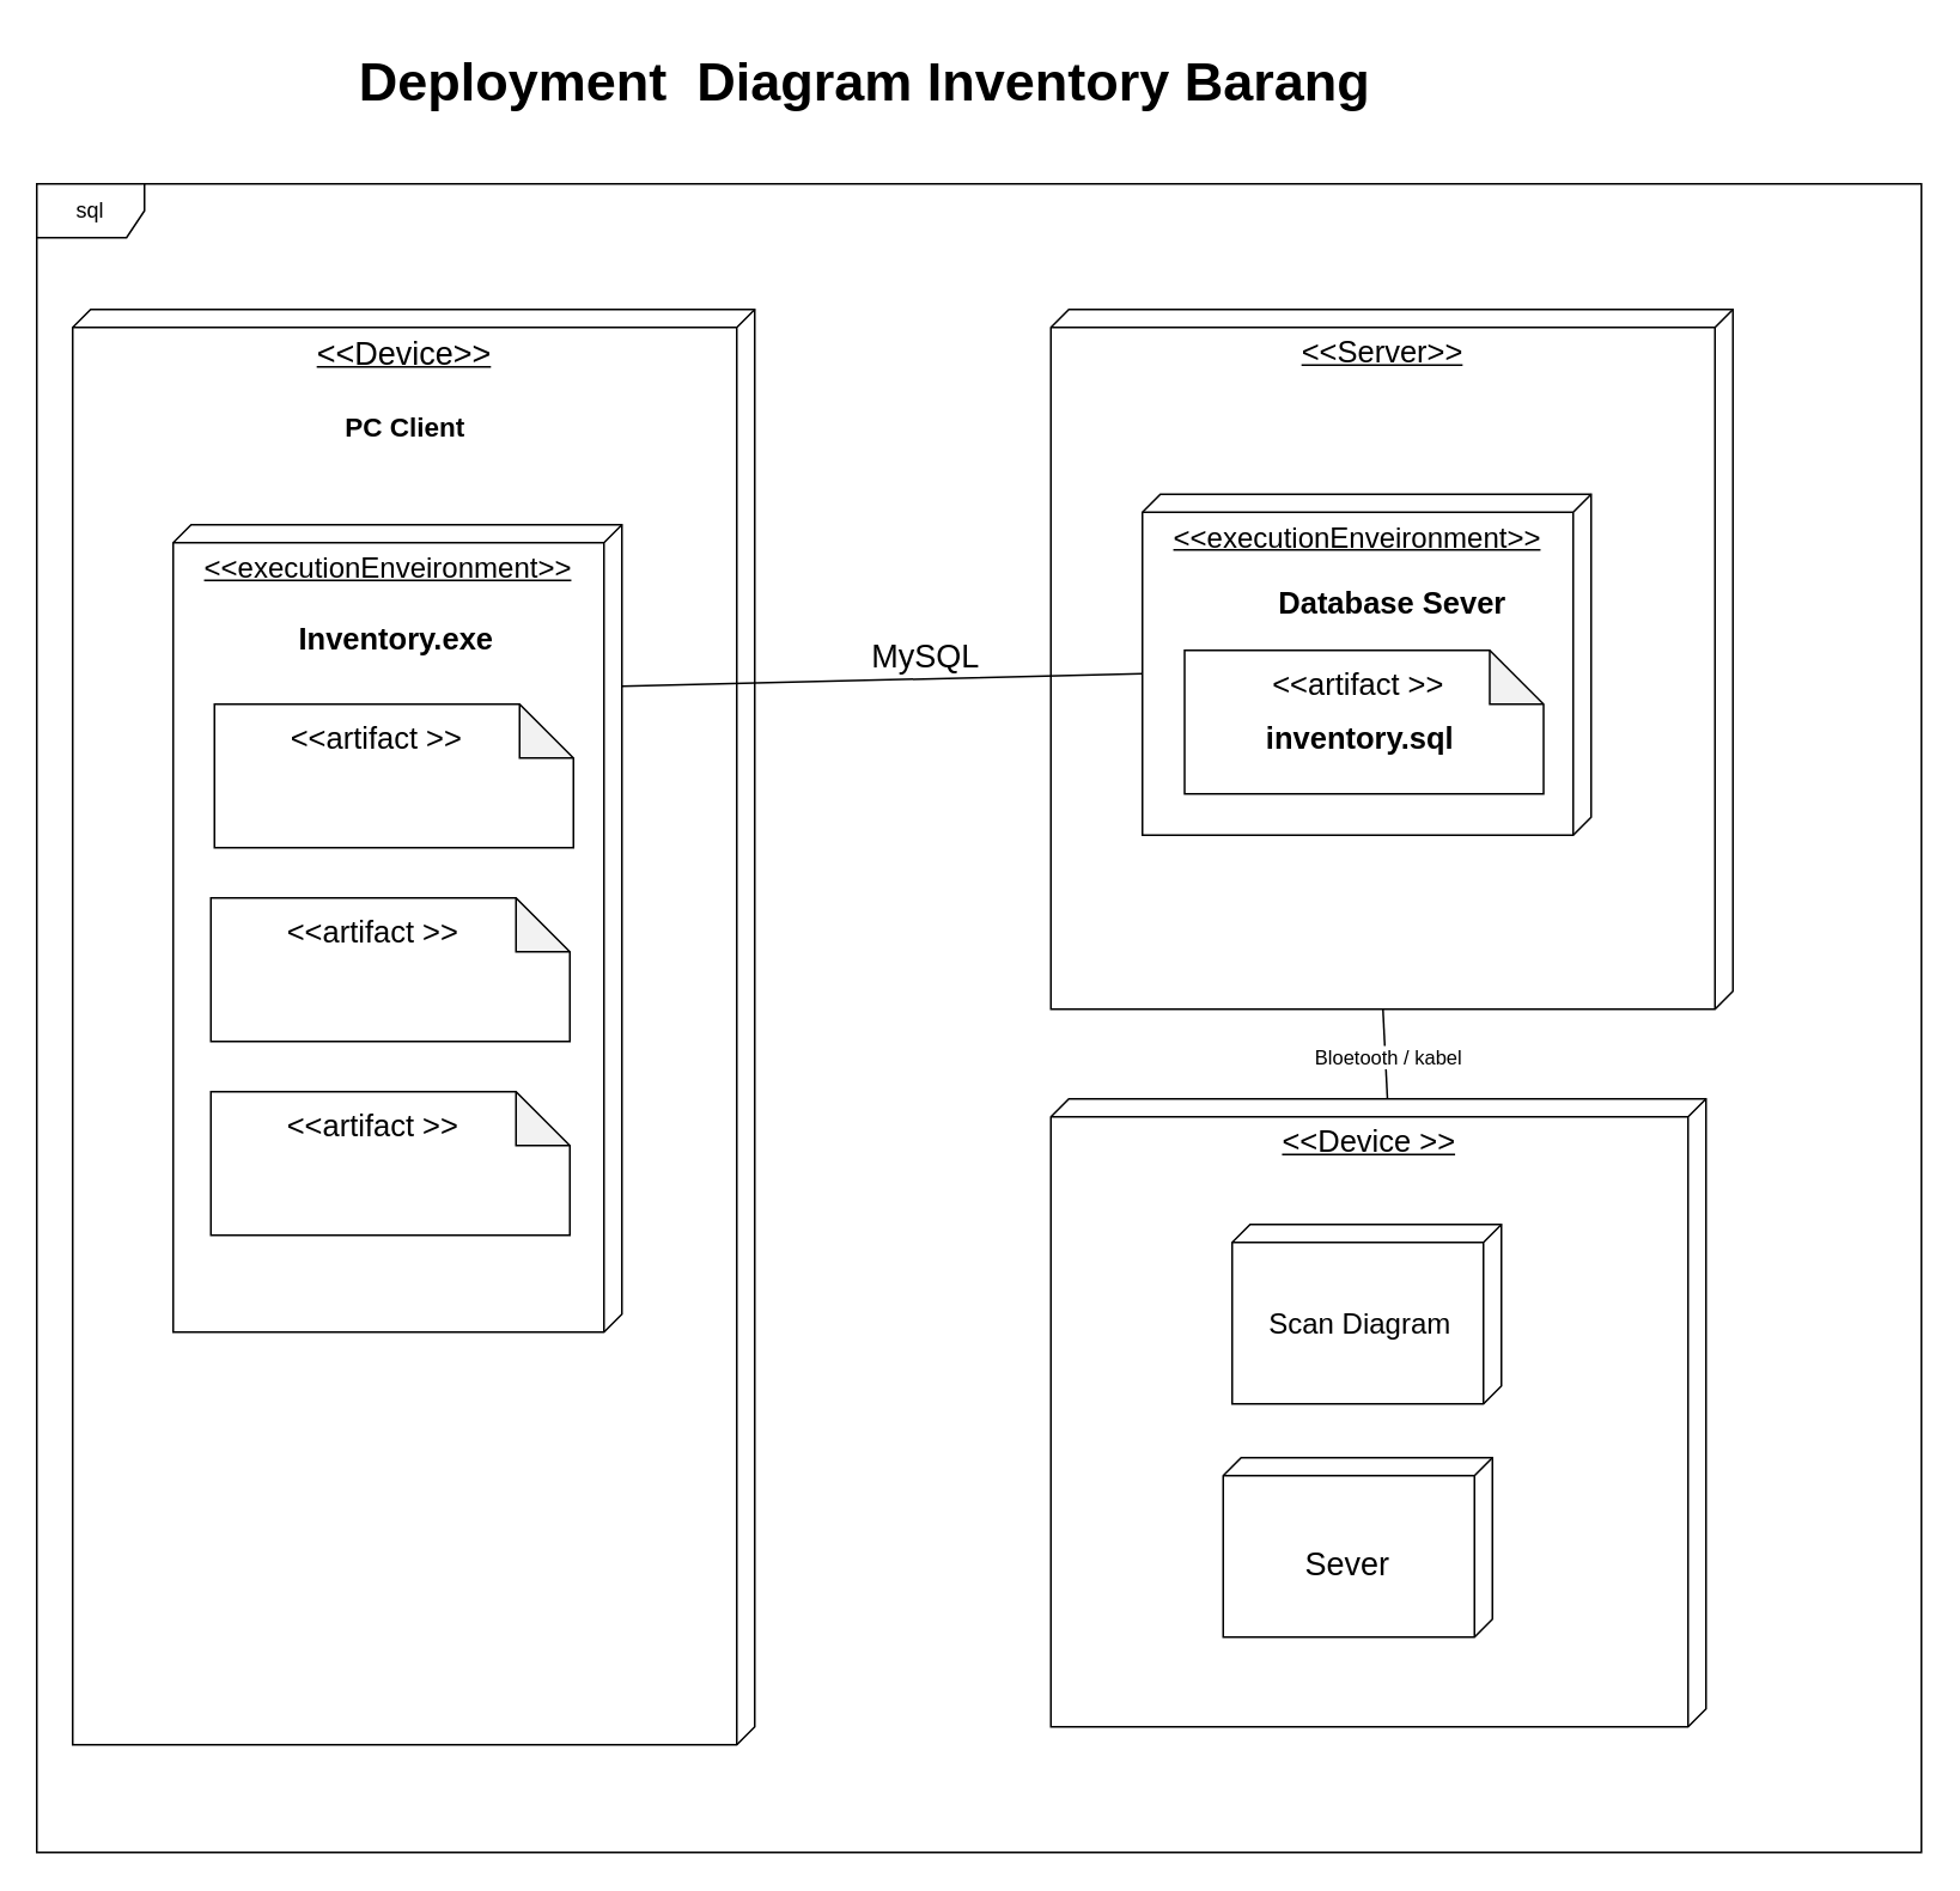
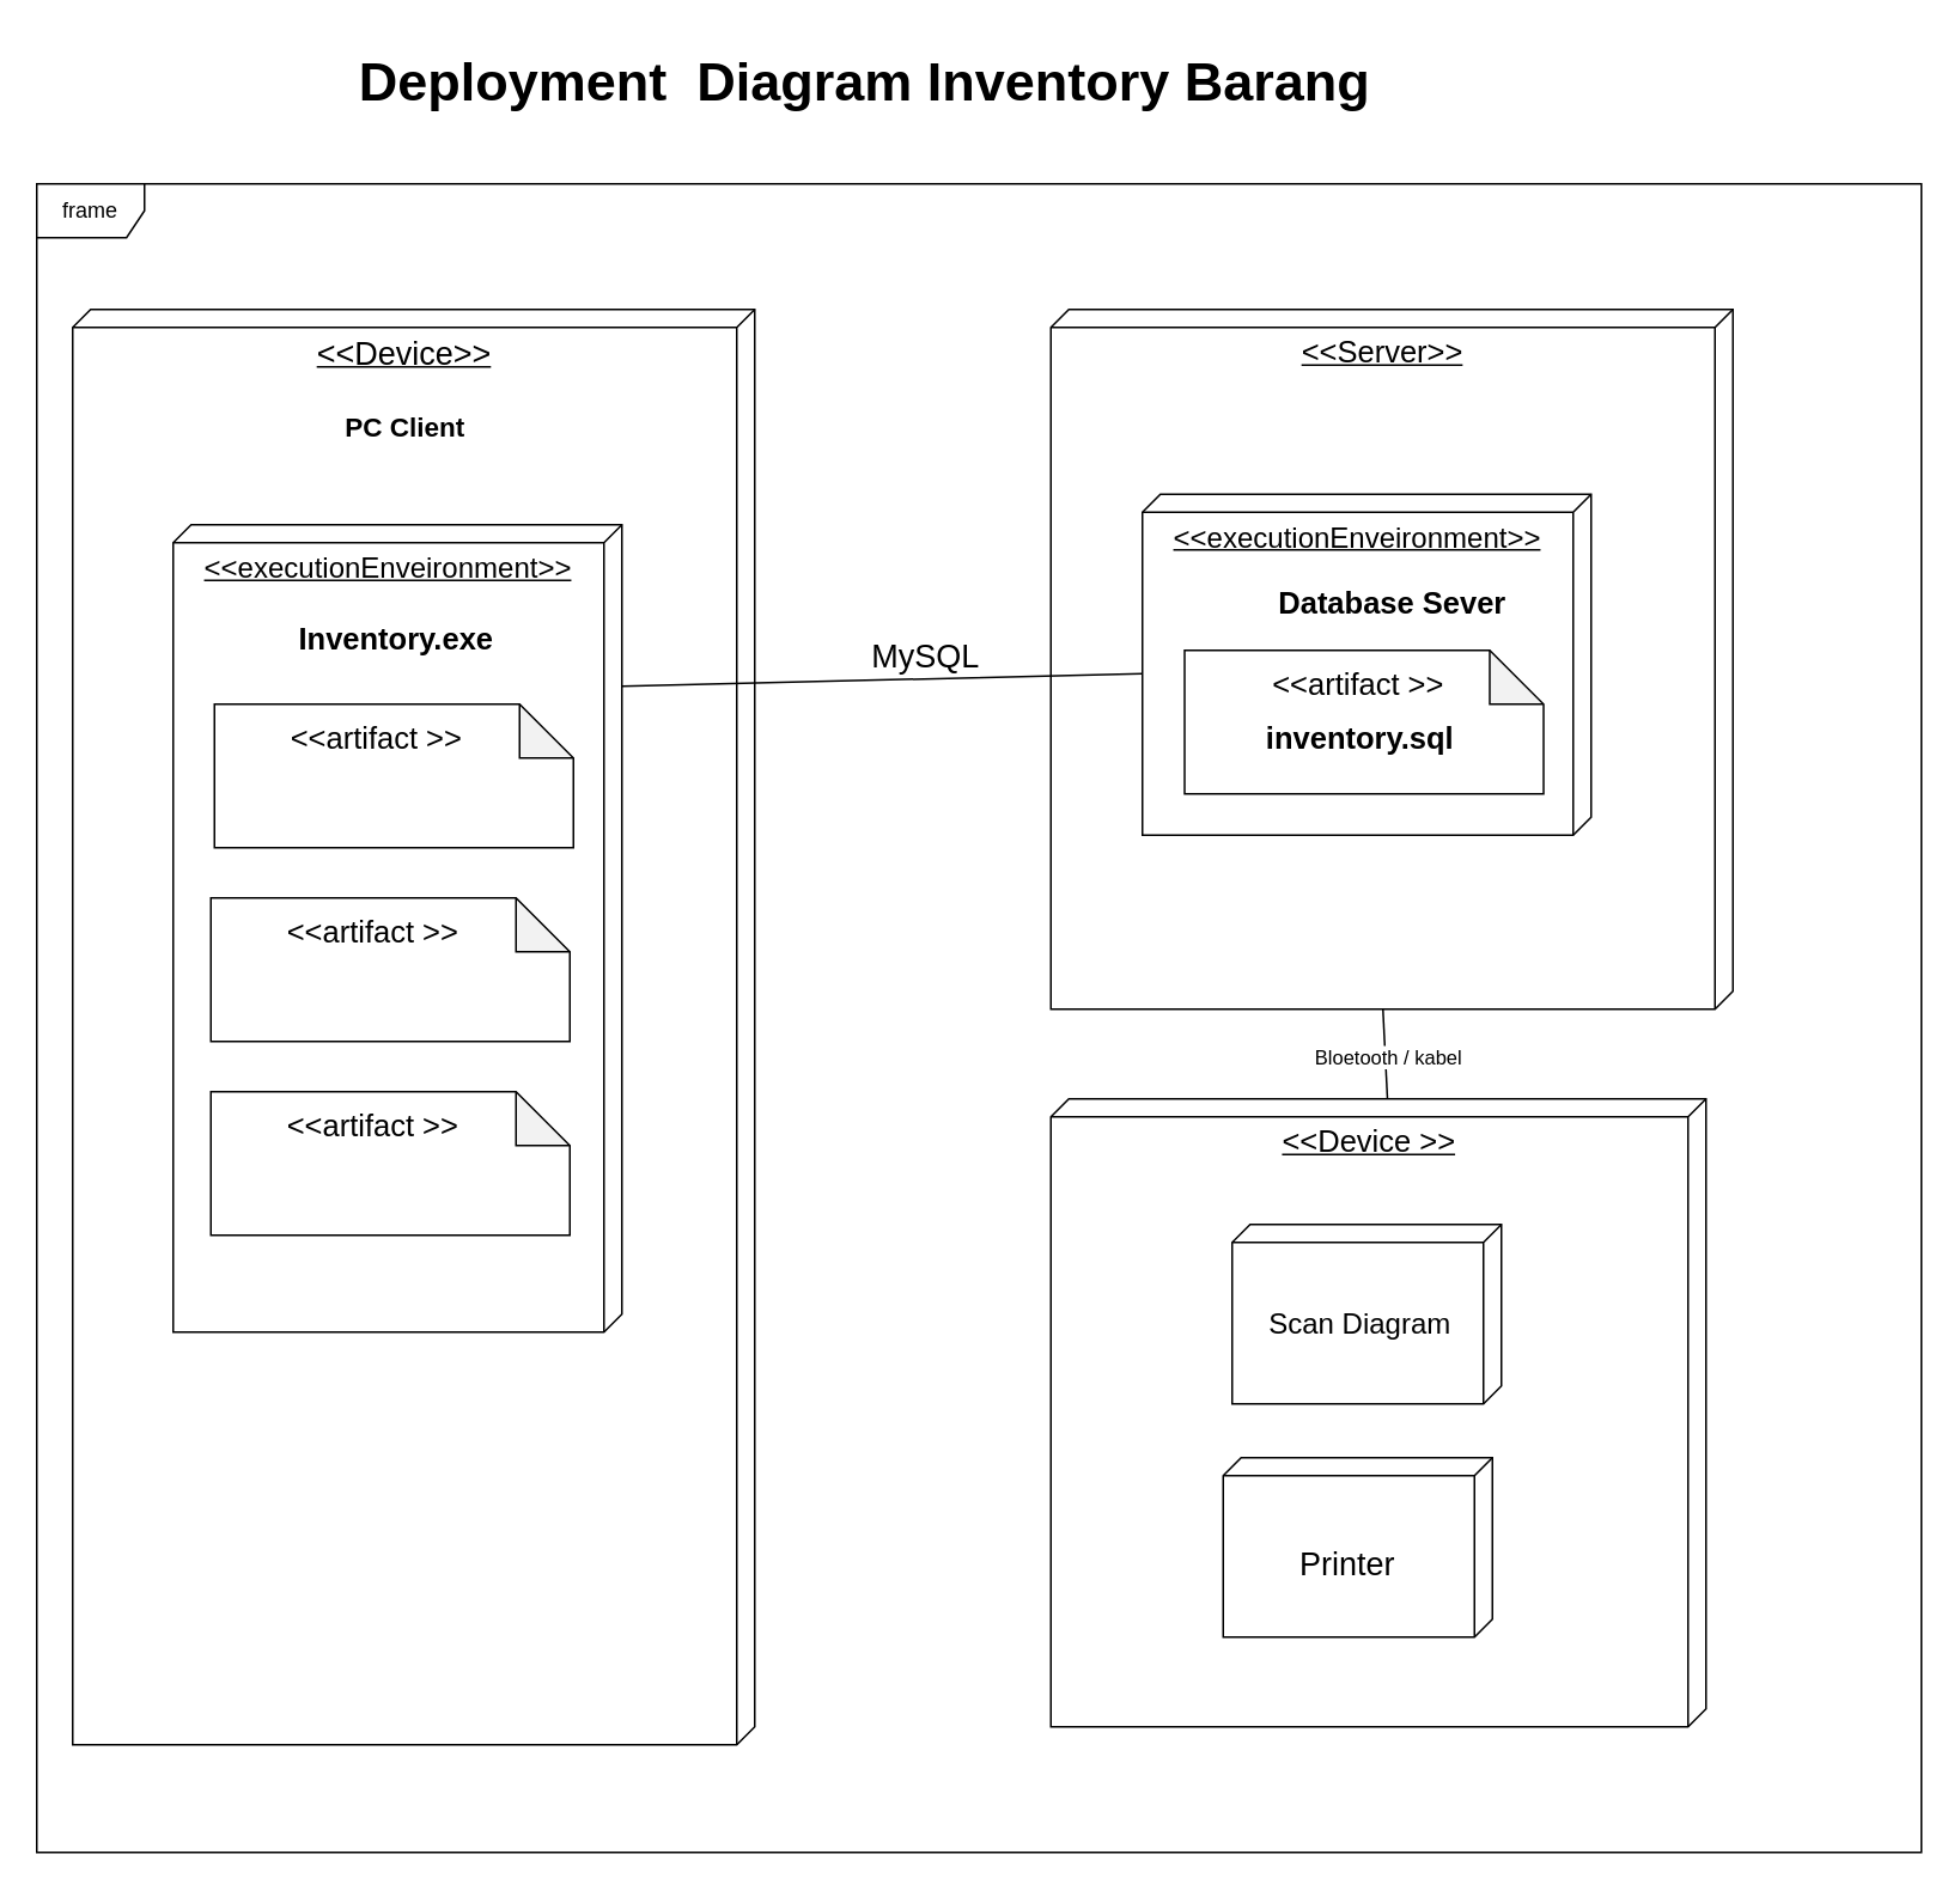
- <mxCell id="4" value="sql" style="shape=umlFrame;whiteSpace=wrap;html=1;pointerEvents=0;" parent="1" vertex="1"><mxGeometry x="20" y="102" width="1050" height="930" as="geometry" /></mxCell>
+ <mxCell id="4" value="frame" style="shape=umlFrame;whiteSpace=wrap;html=1;pointerEvents=0;" parent="1" vertex="1"><mxGeometry x="20" y="102" width="1050" height="930" as="geometry" /></mxCell>
- <mxCell id="30" value="&lt;font style=&quot;font-size: 18px;&quot;&gt;Sever&lt;/font&gt;" style="text;html=1;align=center;verticalAlign=middle;resizable=0;points=[];autosize=1;strokeColor=none;fillColor=none;" parent="1" vertex="1"><mxGeometry x="710" y="852" width="80" height="40" as="geometry" /></mxCell>
+ <mxCell id="30" value="&lt;font style=&quot;font-size: 18px;&quot;&gt;Printer&lt;/font&gt;" style="text;html=1;align=center;verticalAlign=middle;resizable=0;points=[];autosize=1;strokeColor=none;fillColor=none;" parent="1" vertex="1"><mxGeometry x="710" y="852" width="80" height="40" as="geometry" /></mxCell>
